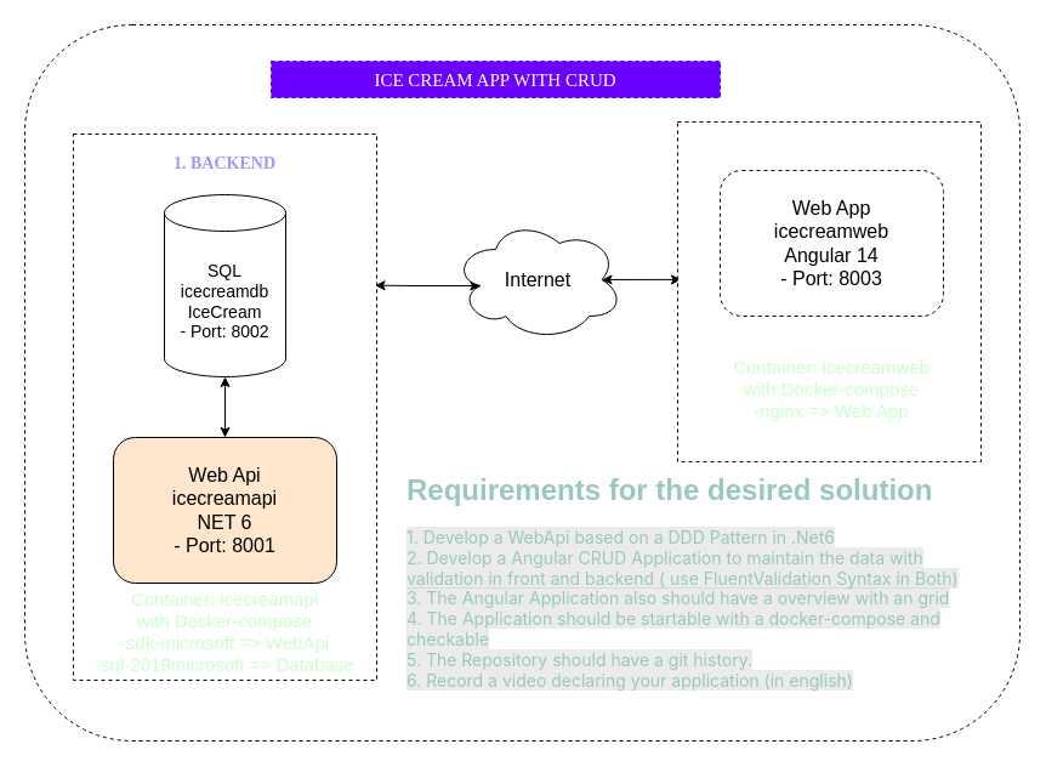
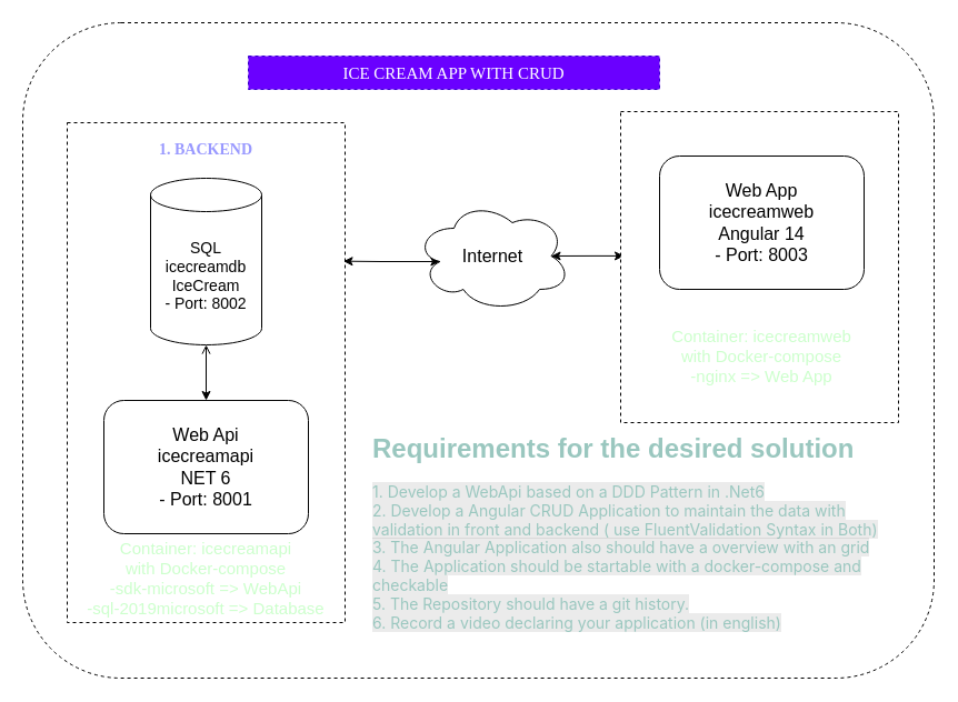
- <mxCell id="12" value="Web App&lt;br style=&quot;font-size: 16px;&quot;&gt;icecreamweb&lt;br style=&quot;font-size: 16px;&quot;&gt;Angular 14&lt;br style=&quot;font-size: 16px;&quot;&gt;- Port: 8003" style="rounded=1;whiteSpace=wrap;html=1;fontSize=16;dashed=1;" parent="1" vertex="1"><mxGeometry x="593" y="140" width="184" height="120" as="geometry" /></mxCell>
+ <mxCell id="12" value="Web App&lt;br style=&quot;font-size: 16px;&quot;&gt;icecreamweb&lt;br style=&quot;font-size: 16px;&quot;&gt;Angular 14&lt;br style=&quot;font-size: 16px;&quot;&gt;- Port: 8003" style="rounded=1;whiteSpace=wrap;html=1;fontSize=16;" parent="1" vertex="1"><mxGeometry x="593" y="140" width="184" height="120" as="geometry" /></mxCell>
- <mxCell id="5" style="edgeStyle=orthogonalEdgeStyle;rounded=0;orthogonalLoop=1;jettySize=auto;html=1;startArrow=classic;startFill=1;" parent="1" source="6" target="4" edge="1"><mxGeometry relative="1" as="geometry" /></mxCell>
+ <mxCell id="5" style="edgeStyle=orthogonalEdgeStyle;rounded=0;orthogonalLoop=1;jettySize=auto;html=1;startArrow=classic;startFill=1;endArrow=open;" parent="1" source="6" target="4" edge="1"><mxGeometry relative="1" as="geometry" /></mxCell>
- <mxCell id="6" value="Web Api&lt;br style=&quot;font-size: 16px;&quot;&gt;icecreamapi&lt;br style=&quot;font-size: 16px;&quot;&gt;NET 6&lt;br style=&quot;font-size: 16px;&quot;&gt;- Port: 8001" style="rounded=1;whiteSpace=wrap;html=1;fontSize=16;fillColor=#ffe6cc;" parent="1" vertex="1"><mxGeometry x="93" y="360" width="184" height="120" as="geometry" /></mxCell>
+ <mxCell id="6" value="Web Api&lt;br style=&quot;font-size: 16px;&quot;&gt;icecreamapi&lt;br style=&quot;font-size: 16px;&quot;&gt;NET 6&lt;br style=&quot;font-size: 16px;&quot;&gt;- Port: 8001" style="rounded=1;whiteSpace=wrap;html=1;fontSize=16;" parent="1" vertex="1"><mxGeometry x="93" y="360" width="184" height="120" as="geometry" /></mxCell>
